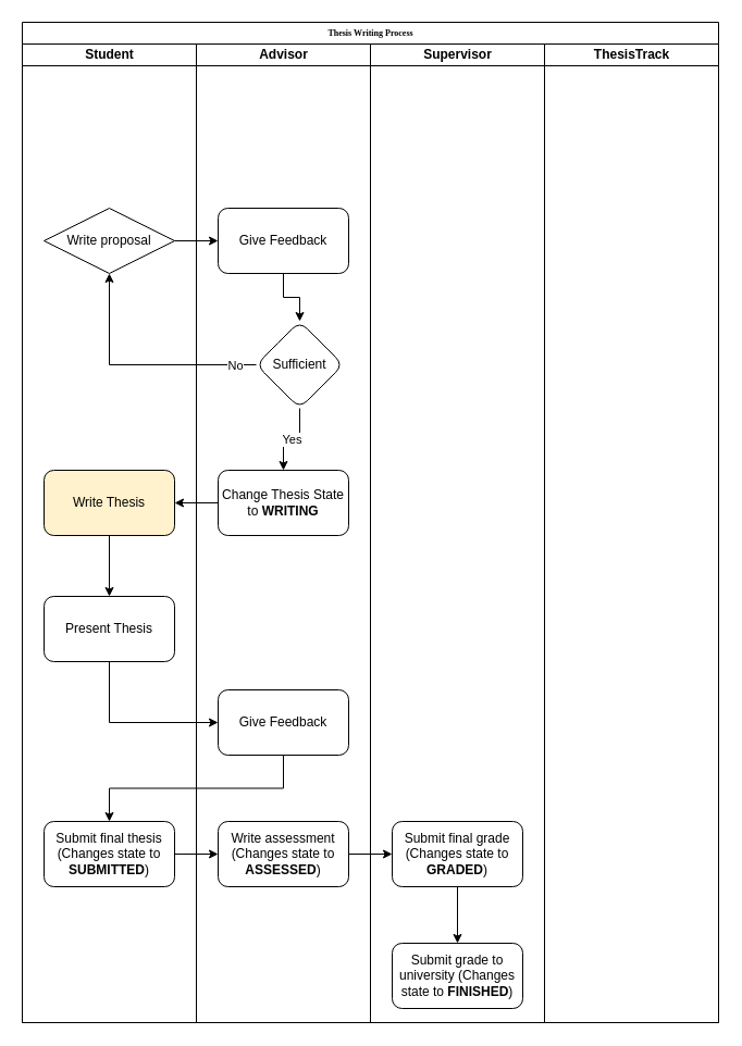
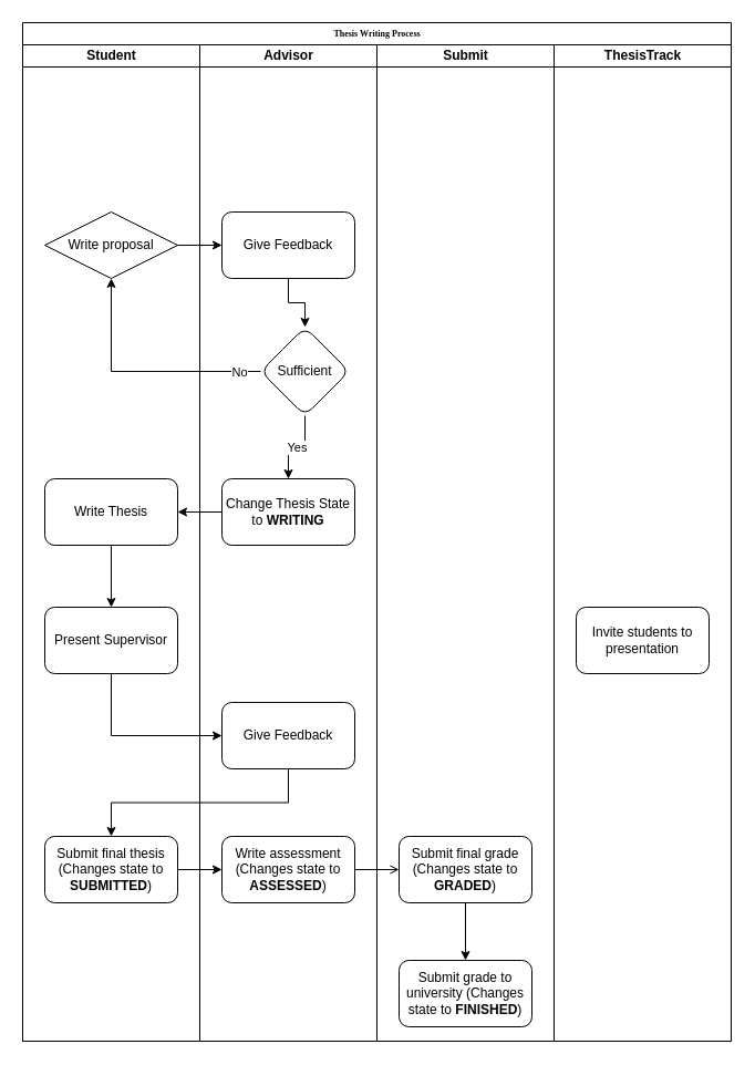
- <mxCell id="17" value="Supervisor" style="swimlane;html=1;startSize=20;" parent="2" vertex="1"><mxGeometry x="320" y="20" width="160" height="900" as="geometry" /></mxCell>
+ <mxCell id="17" value="Submit" style="swimlane;html=1;startSize=20;" parent="2" vertex="1"><mxGeometry x="320" y="20" width="160" height="900" as="geometry" /></mxCell>
- <mxCell id="6" value="Write Thesis" style="whiteSpace=wrap;html=1;rounded=1;fillColor=#fff2cc;" parent="3" vertex="1"><mxGeometry x="20" y="392" width="120" height="60" as="geometry" /></mxCell>
+ <mxCell id="6" value="Write Thesis" style="whiteSpace=wrap;html=1;rounded=1;" parent="3" vertex="1"><mxGeometry x="20" y="392" width="120" height="60" as="geometry" /></mxCell>
- <mxCell id="7" value="Present Thesis" style="whiteSpace=wrap;html=1;rounded=1;" parent="3" vertex="1"><mxGeometry x="20" y="508" width="120" height="60" as="geometry" /></mxCell>
+ <mxCell id="7" value="Present Supervisor" style="whiteSpace=wrap;html=1;rounded=1;" parent="3" vertex="1"><mxGeometry x="20" y="508" width="120" height="60" as="geometry" /></mxCell>
+ <mxCell id="22" value="Invite students to&lt;div&gt;presentation&lt;/div&gt;" style="whiteSpace=wrap;html=1;rounded=1;" parent="21" vertex="1"><mxGeometry x="20" y="508" width="120" height="60" as="geometry" /></mxCell>
- <mxCell id="30" value="" style="edgeStyle=orthogonalEdgeStyle;rounded=0;orthogonalLoop=1;jettySize=auto;html=1;" parent="2" source="16" target="19" edge="1"><mxGeometry relative="1" as="geometry" /></mxCell>
+ <mxCell id="30" value="" style="edgeStyle=orthogonalEdgeStyle;rounded=0;orthogonalLoop=1;jettySize=auto;html=1;endArrow=open;" parent="2" source="16" target="19" edge="1"><mxGeometry relative="1" as="geometry" /></mxCell>
